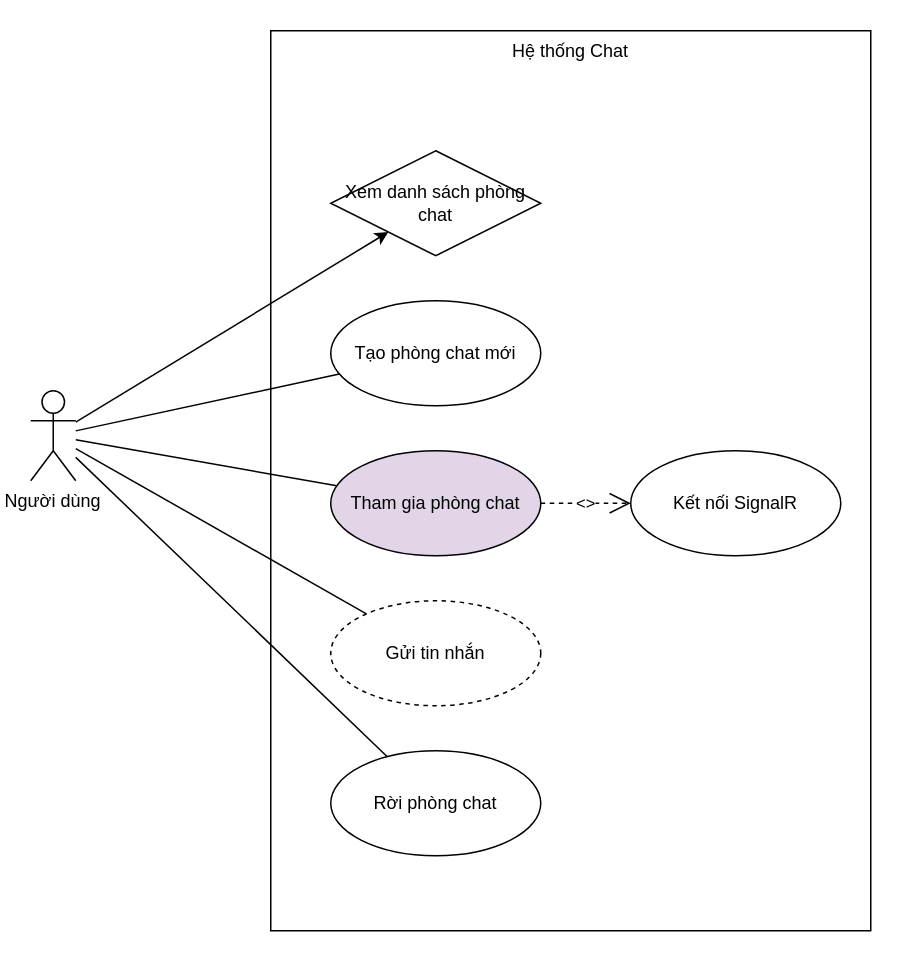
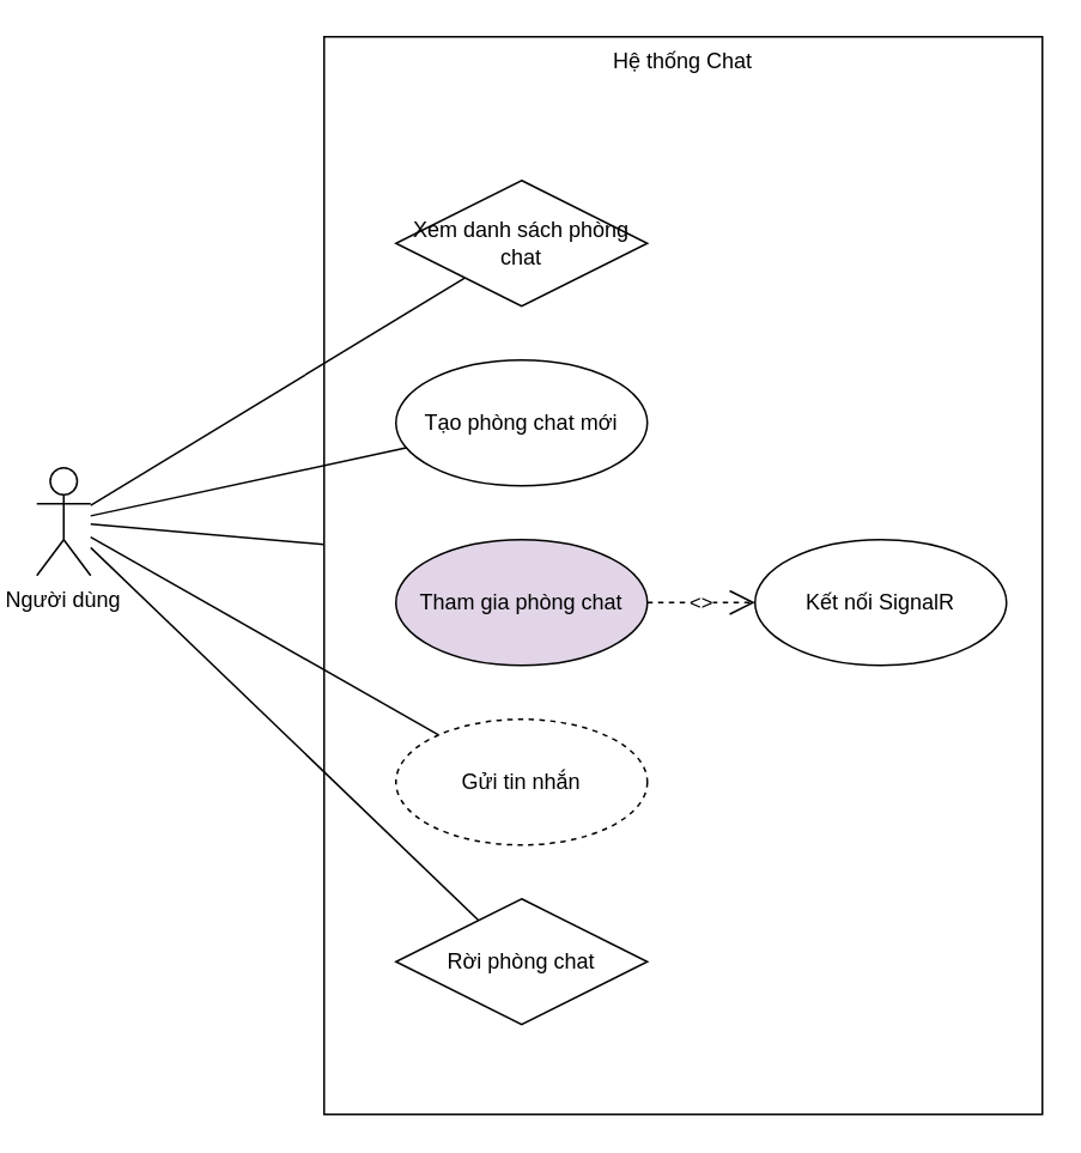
- <mxCell id="11" value="" style="endArrow=classic;html=1;" edge="1" parent="1" source="3" target="4"><mxGeometry relative="1" as="geometry" /></mxCell>
+ <mxCell id="11" value="" style="endArrow=none;html=1;" edge="1" parent="1" source="3" target="4"><mxGeometry relative="1" as="geometry" /></mxCell>
- <mxCell id="13" value="" style="endArrow=none;html=1;" edge="1" parent="1" source="3" target="6"><mxGeometry relative="1" as="geometry" /></mxCell>
+ <mxCell id="13" value="" style="endArrow=none;html=1;" edge="1" parent="1" source="3" target="2"><mxGeometry relative="1" as="geometry" /></mxCell>
- <mxCell id="8" value="Rời phòng chat" style="ellipse;whiteSpace=wrap;html=1;" vertex="1" parent="1"><mxGeometry x="220" y="500" width="140" height="70" as="geometry" /></mxCell>
+ <mxCell id="8" value="Rời phòng chat" style="rhombus;whiteSpace=wrap;html=1;" vertex="1" parent="1"><mxGeometry x="220" y="500" width="140" height="70" as="geometry" /></mxCell>
